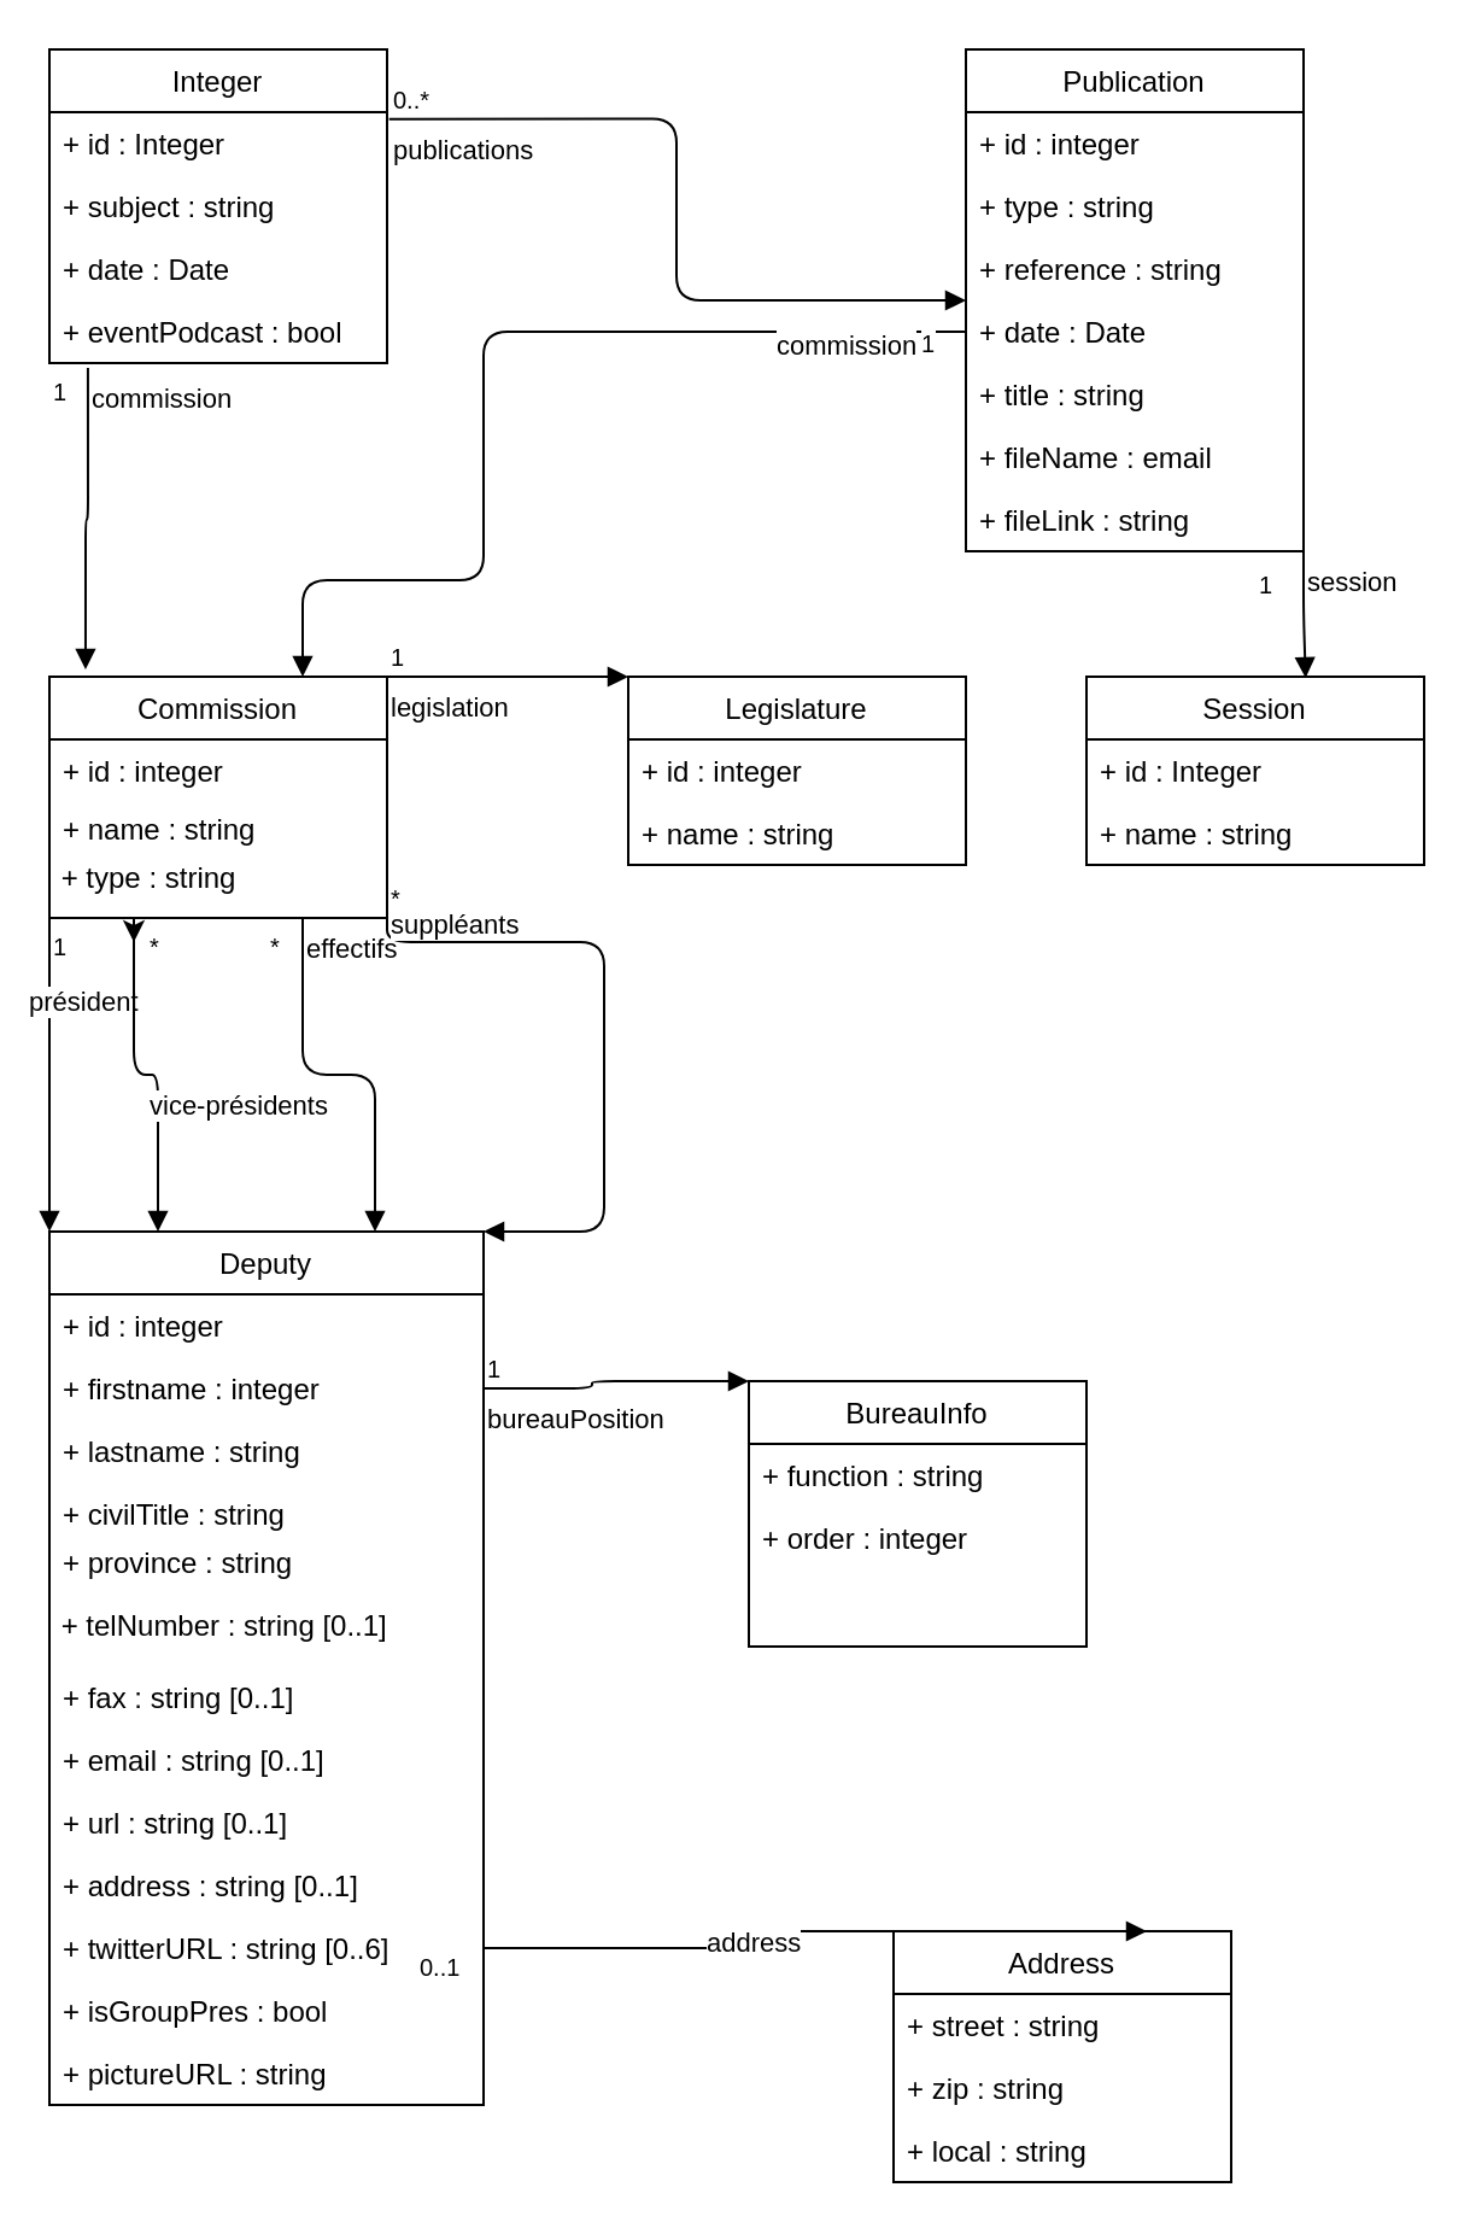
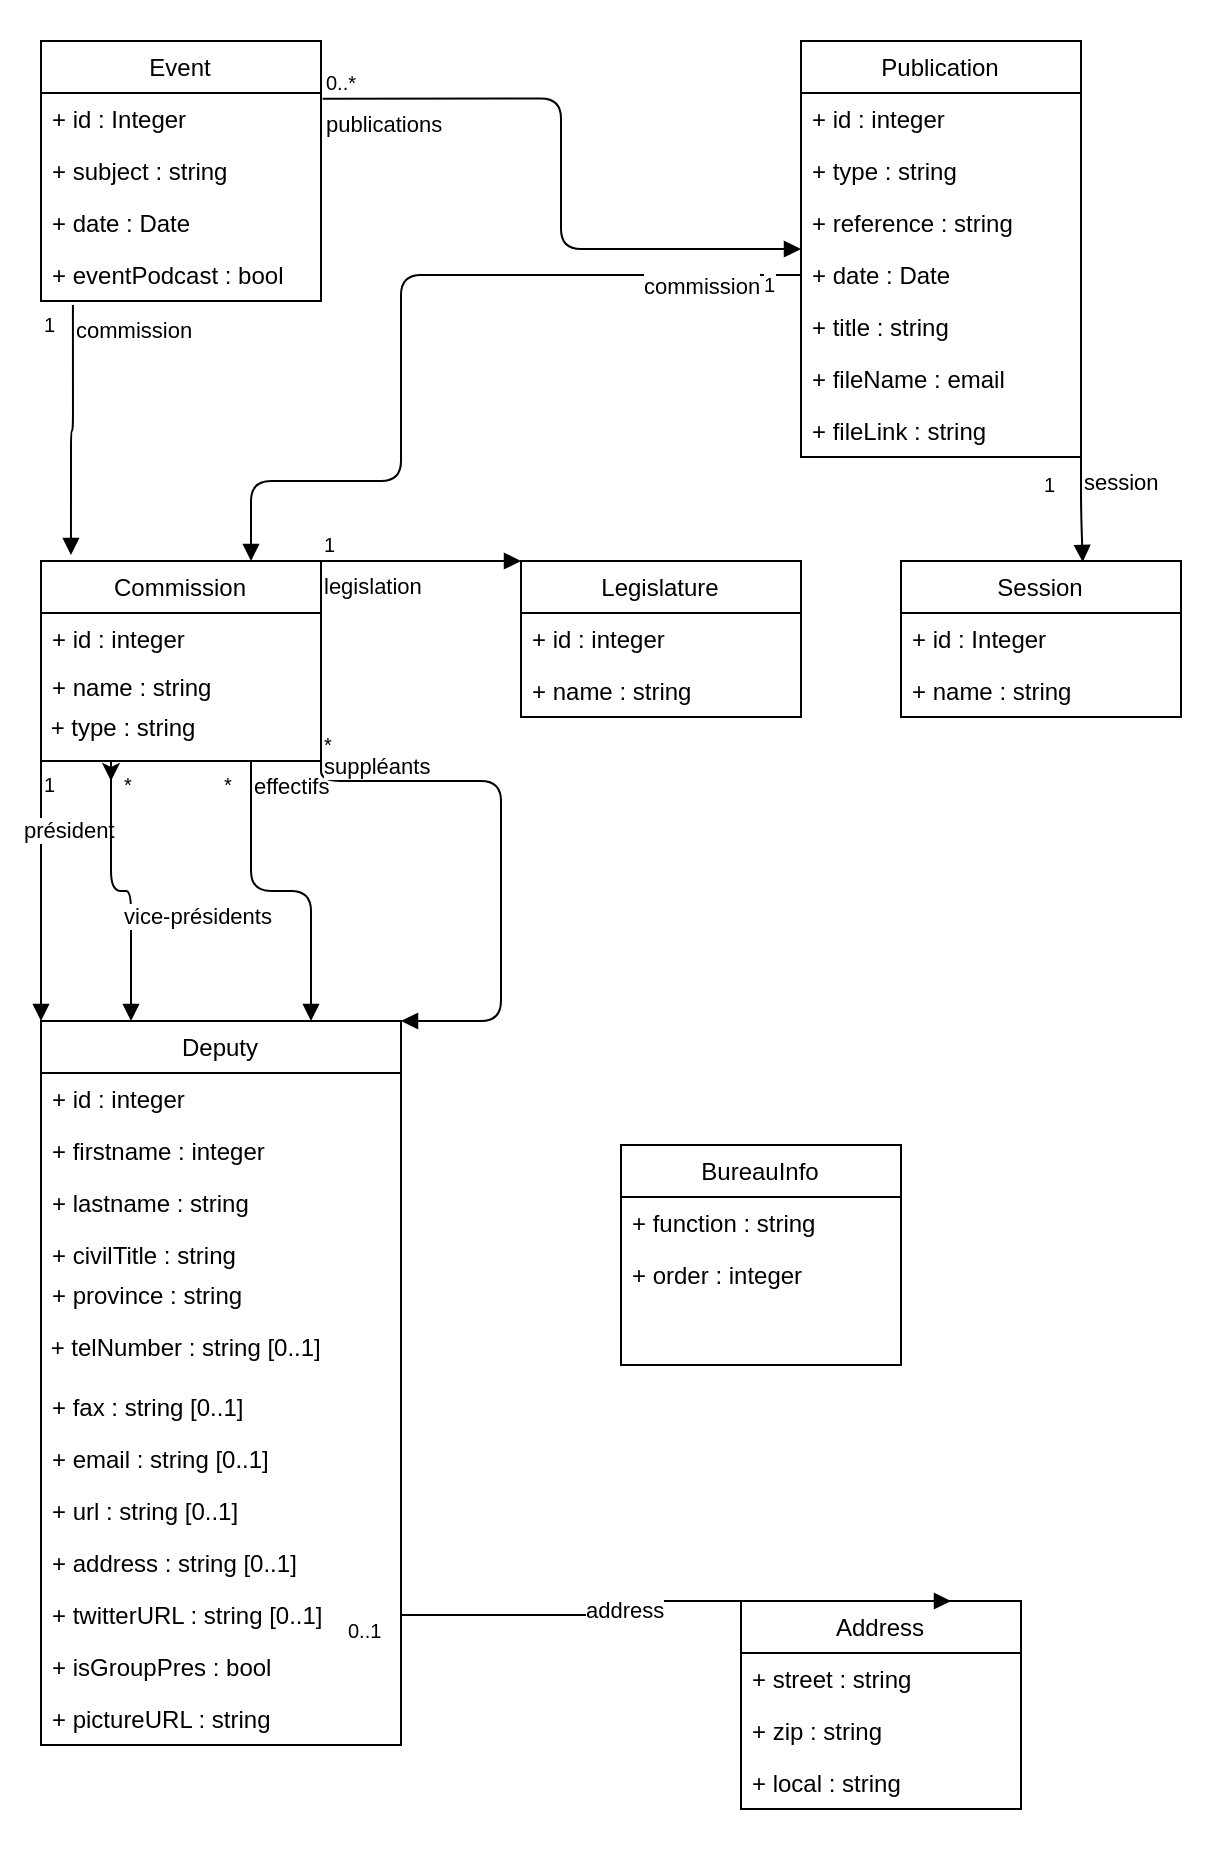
- <mxCell id="49" value="Integer" style="swimlane;fontStyle=0;childLayout=stackLayout;horizontal=1;startSize=26;fillColor=none;horizontalStack=0;resizeParent=1;resizeParentMax=0;resizeLast=0;collapsible=1;marginBottom=0;" vertex="1" parent="1"><mxGeometry x="20" width="140" height="130" as="geometry" y="20" /></mxCell>
+ <mxCell id="49" value="Event" style="swimlane;fontStyle=0;childLayout=stackLayout;horizontal=1;startSize=26;fillColor=none;horizontalStack=0;resizeParent=1;resizeParentMax=0;resizeLast=0;collapsible=1;marginBottom=0;" vertex="1" parent="1"><mxGeometry x="20" width="140" height="130" as="geometry" y="20" /></mxCell>
- <mxCell id="17" value="bureauPosition" style="endArrow=block;endFill=1;html=1;edgeStyle=orthogonalEdgeStyle;align=left;verticalAlign=top;exitX=1;exitY=0.5;exitDx=0;exitDy=0;entryX=0;entryY=0;entryDx=0;entryDy=0;" edge="1" parent="1" source="36" target="46"><mxGeometry x="-1" relative="1" as="geometry"><mxPoint x="210" y="540" as="sourcePoint" /><mxPoint x="370" y="540" as="targetPoint" /><Array as="points"><mxPoint x="245" y="575" /><mxPoint x="245" y="572" /></Array></mxGeometry></mxCell>
- <mxCell id="18" value="1" style="resizable=0;html=1;align=left;verticalAlign=bottom;labelBackgroundColor=#ffffff;fontSize=10;" connectable="0" vertex="1" parent="17"><mxGeometry x="-1" relative="1" as="geometry" /></mxCell>
- <mxCell id="43" value="+ twitterURL : string [0..6]" style="text;strokeColor=none;fillColor=none;align=left;verticalAlign=top;spacingLeft=4;spacingRight=4;overflow=hidden;rotatable=0;points=[[0,0.5],[1,0.5]];portConstraint=eastwest;" vertex="1" parent="34"><mxGeometry y="284" width="180" height="26" as="geometry" /></mxCell>
+ <mxCell id="43" value="+ twitterURL : string [0..1]" style="text;strokeColor=none;fillColor=none;align=left;verticalAlign=top;spacingLeft=4;spacingRight=4;overflow=hidden;rotatable=0;points=[[0,0.5],[1,0.5]];portConstraint=eastwest;" vertex="1" parent="34"><mxGeometry y="284" width="180" height="26" as="geometry" /></mxCell>
